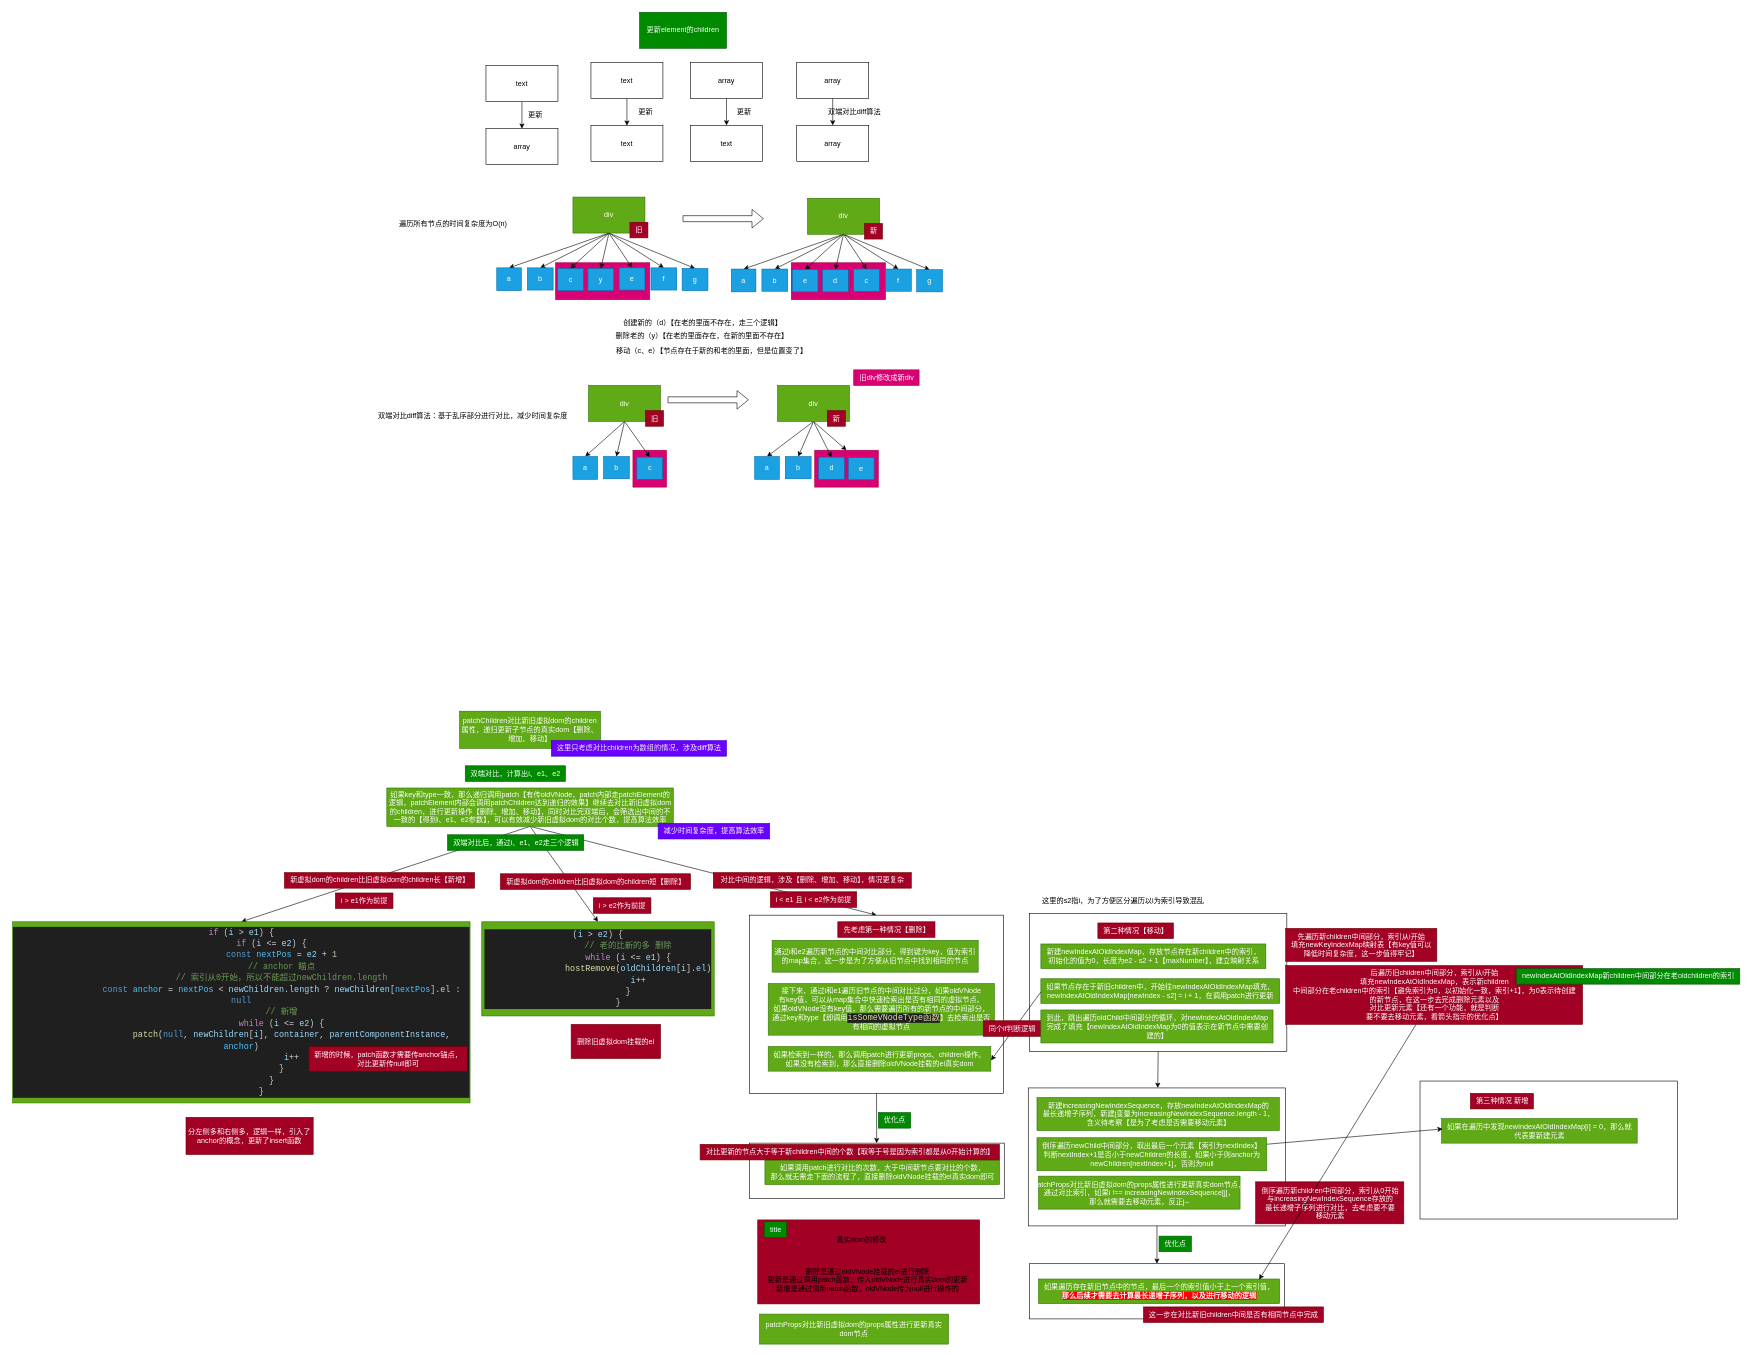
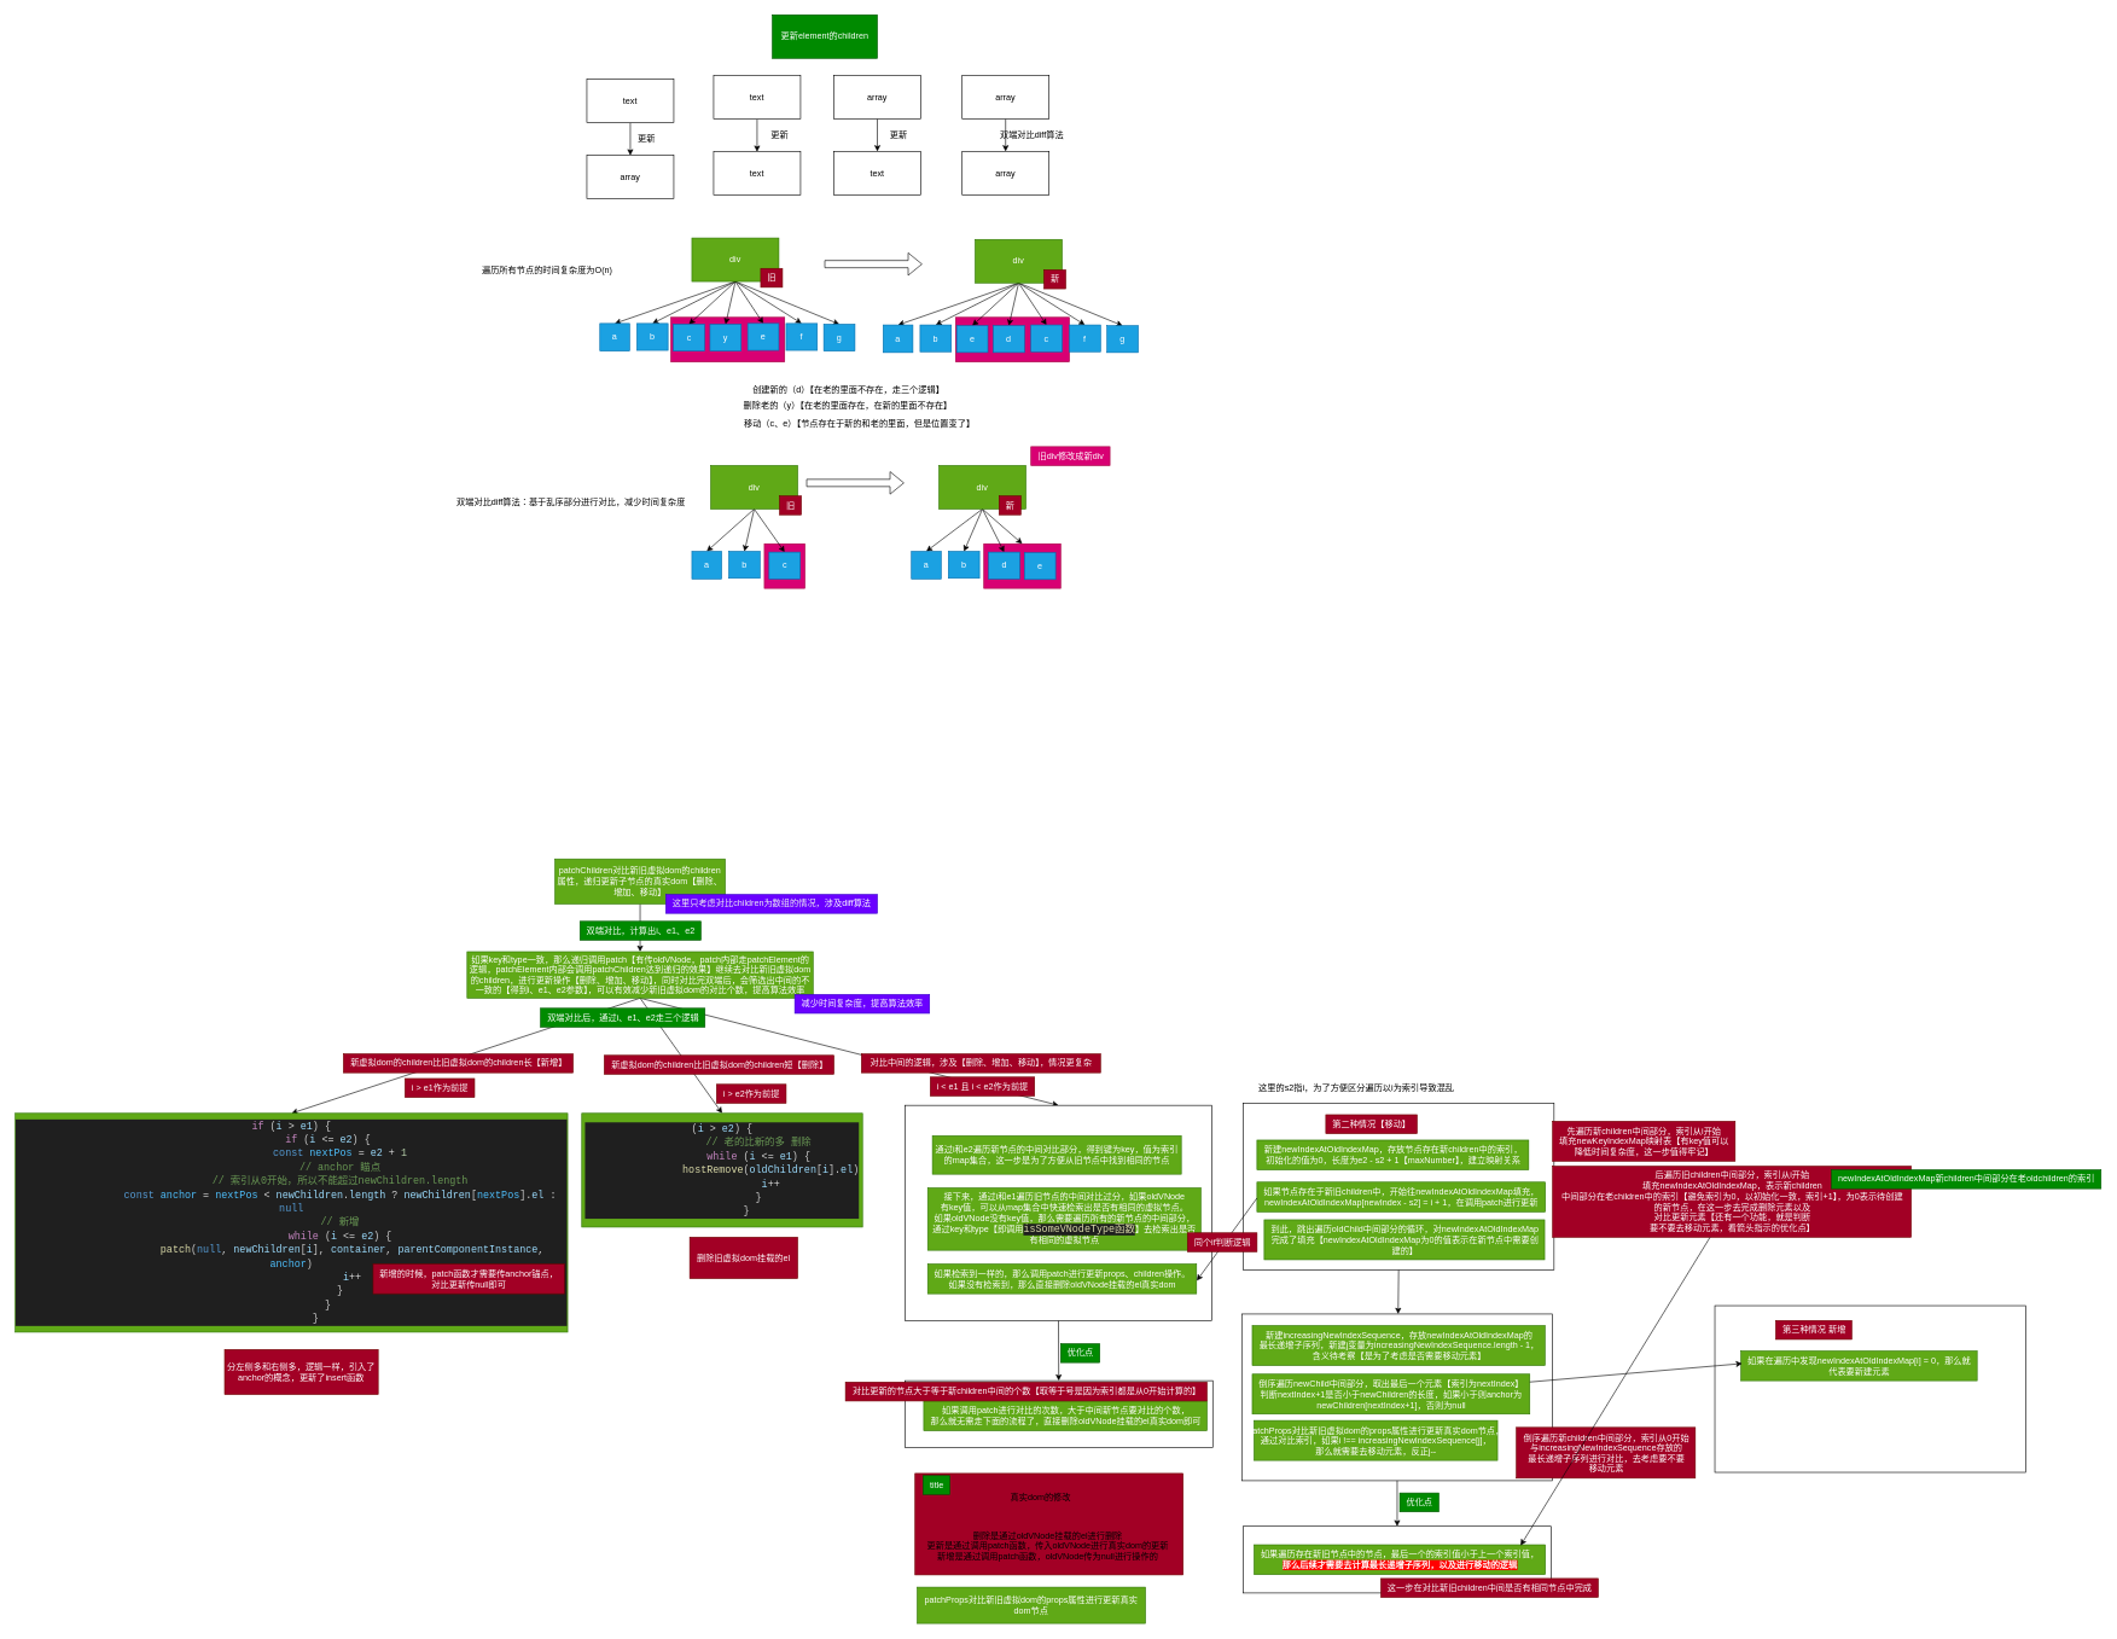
+ <mxCell id="83" style="edgeStyle=none;html=1;exitX=0.5;exitY=1;exitDx=0;exitDy=0;entryX=0.5;entryY=0;entryDx=0;entryDy=0;" parent="1" source="84" target="90" edge="1"><mxGeometry relative="1" as="geometry"><mxPoint x="739" y="1298" as="targetPoint" /></mxGeometry></mxCell>
- <mxCell id="91" value="双端对比，计算出i、e1、e2" style="text;html=1;align=center;verticalAlign=middle;resizable=0;points=[];autosize=1;strokeColor=#005700;fillColor=#008a00;fontColor=#ffffff;" parent="1" vertex="1"><mxGeometry x="774.5" y="1276" width="167" height="26" as="geometry" /></mxCell>
+ <mxCell id="91" value="双端对比，计算出i、e1、e2" style="text;html=1;align=center;verticalAlign=middle;resizable=0;points=[];autosize=1;strokeColor=#005700;fillColor=#008a00;fontColor=#ffffff;" parent="1" vertex="1"><mxGeometry x="799.5" y="1271" width="167" height="26" as="geometry" /></mxCell>
- <mxCell id="108" value="&lt;span style=&quot;&quot;&gt;先考虑第一种情况【删除】&lt;/span&gt;" style="text;html=1;align=center;verticalAlign=middle;resizable=0;points=[];autosize=1;strokeColor=#6F0000;fillColor=#a20025;fontColor=#ffffff;" parent="1" vertex="1"><mxGeometry x="1395.5" y="1536" width="162" height="26" as="geometry" /></mxCell>
- <mxCell id="129" value="到此，跳出遍历oldChild中间部分的循环，对newIndexAtOldIndexMap&lt;br&gt;完成了填充【newIndexAtOldIndexMap为0的值表示在新节点中需要创&lt;br&gt;建的】" style="text;html=1;align=center;verticalAlign=middle;resizable=0;points=[];autosize=1;strokeColor=#2D7600;fillColor=#60a917;fontColor=#ffffff;" parent="1" vertex="1"><mxGeometry x="1734" y="1683" width="387" height="55" as="geometry" /></mxCell>
+ <mxCell id="129" value="到此，跳出遍历oldChild中间部分的循环，对newIndexAtOldIndexMap&lt;br&gt;完成了填充【newIndexAtOldIndexMap为0的值表示在新节点中需要创&lt;br&gt;建的】" style="text;html=1;align=center;verticalAlign=middle;resizable=0;points=[];autosize=1;strokeColor=#2D7600;fillColor=#60a917;fontColor=#ffffff;" parent="1" vertex="1"><mxGeometry x="1744" y="1683" width="387" height="55" as="geometry" /></mxCell>
